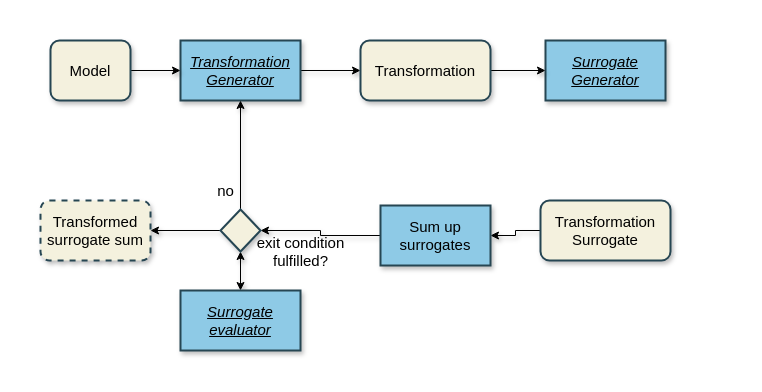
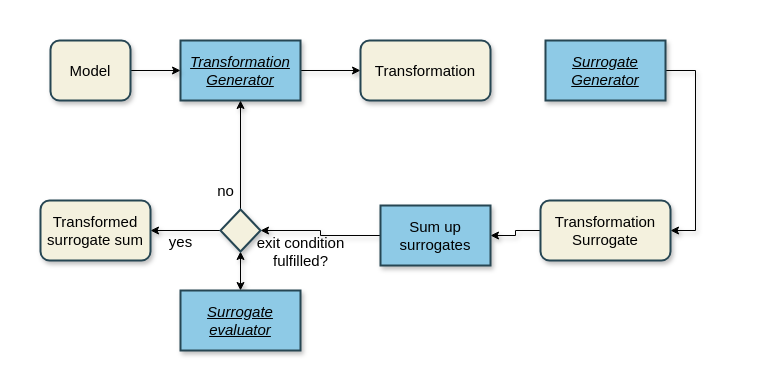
- <mxCell id="9" style="edgeStyle=orthogonalEdgeStyle;rounded=0;orthogonalLoop=1;jettySize=auto;html=1;entryX=0;entryY=0.5;entryDx=0;entryDy=0;shadow=1;fontSize=15;" parent="2" source="10" target="8" edge="1"><mxGeometry relative="1" as="geometry" /></mxCell>
+ <mxCell id="7" style="edgeStyle=orthogonalEdgeStyle;rounded=0;orthogonalLoop=1;jettySize=auto;html=1;entryX=1;entryY=0.5;entryDx=0;entryDy=0;shadow=1;fontSize=15;" parent="2" source="8" target="12" edge="1"><mxGeometry relative="1" as="geometry"><Array as="points"><mxPoint x="675" y="50" /><mxPoint x="675" y="210" /></Array></mxGeometry></mxCell>
- <mxCell id="22" value="&lt;font style=&quot;font-size: 15px&quot;&gt;Transformed surrogate sum&lt;br&gt;&lt;/font&gt;" style="rounded=1;whiteSpace=wrap;html=1;sketch=0;fillColor=#F4F1DE;fontSize=15;shadow=1;strokeColor=#264653;strokeWidth=2;dashed=1;" parent="2" vertex="1"><mxGeometry x="20" y="180" width="110" height="60" as="geometry" /></mxCell>
+ <mxCell id="22" value="&lt;font style=&quot;font-size: 15px&quot;&gt;Transformed surrogate sum&lt;br&gt;&lt;/font&gt;" style="rounded=1;whiteSpace=wrap;html=1;sketch=0;fillColor=#F4F1DE;fontSize=15;shadow=1;strokeColor=#264653;strokeWidth=2;" parent="2" vertex="1"><mxGeometry x="20" y="180" width="110" height="60" as="geometry" /></mxCell>
+ <mxCell id="14" value="yes" style="text;html=1;align=center;verticalAlign=middle;resizable=0;points=[];autosize=1;strokeColor=none;fontSize=15;shadow=1;" parent="2" vertex="1"><mxGeometry x="140" y="211" width="40" height="20" as="geometry" /></mxCell>
